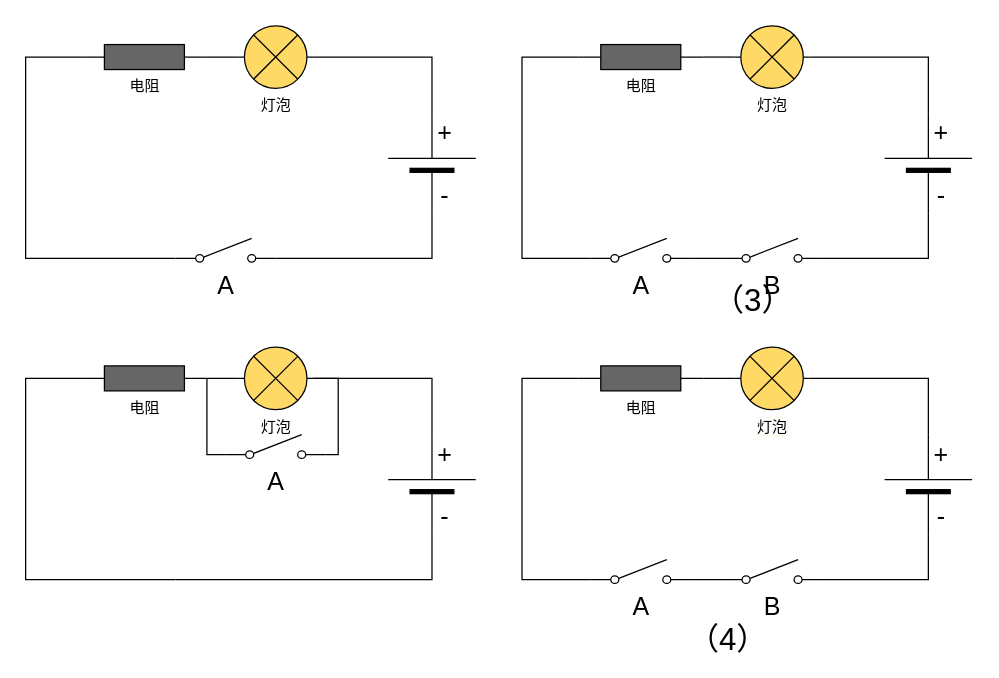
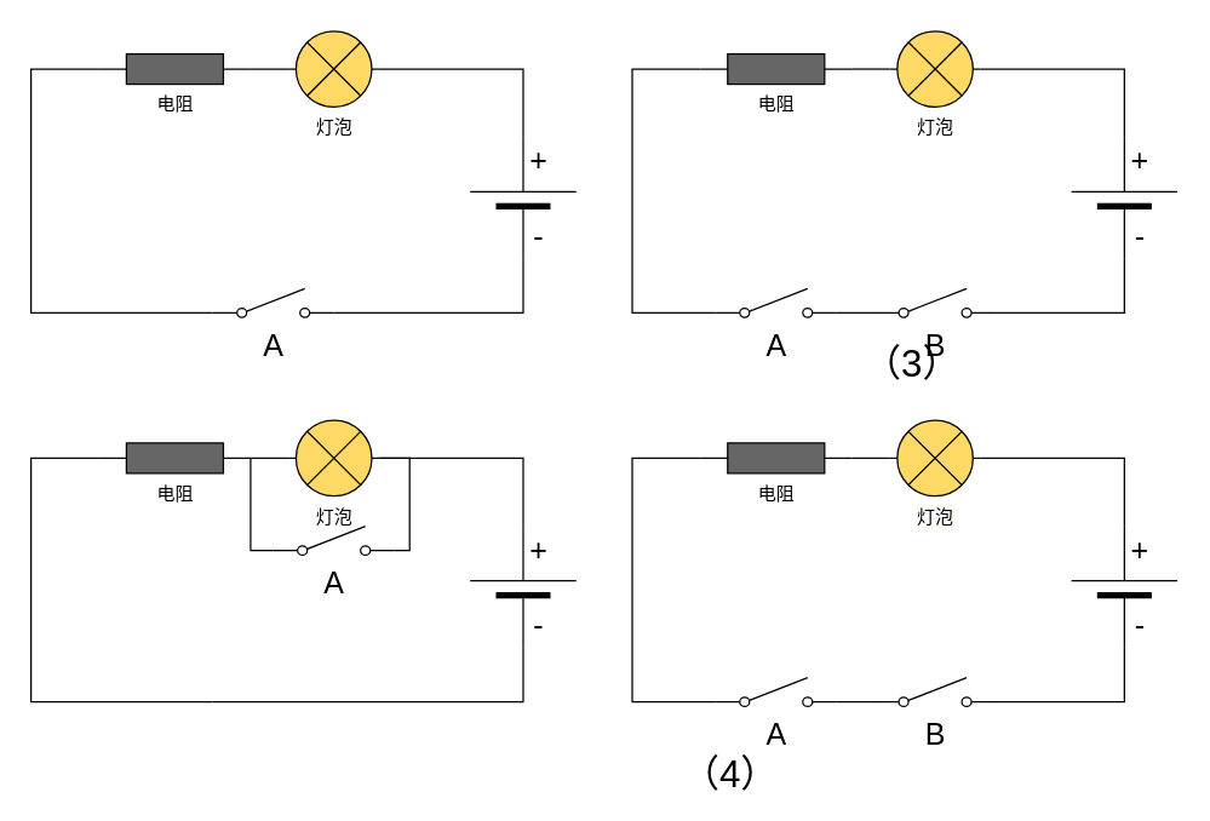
- <mxCell id="49" value="（4）" style="text;html=1;strokeColor=none;fillColor=none;align=center;verticalAlign=middle;whiteSpace=wrap;rounded=0;fontSize=25;" vertex="1" parent="1"><mxGeometry x="562" y="500" width="40" height="20" as="geometry" /></mxCell>
+ <mxCell id="49" value="（4）" style="text;html=1;strokeColor=none;fillColor=none;align=center;verticalAlign=middle;whiteSpace=wrap;rounded=0;fontSize=25;" vertex="1" parent="1"><mxGeometry x="462" y="500" width="40" height="20" as="geometry" /></mxCell>
